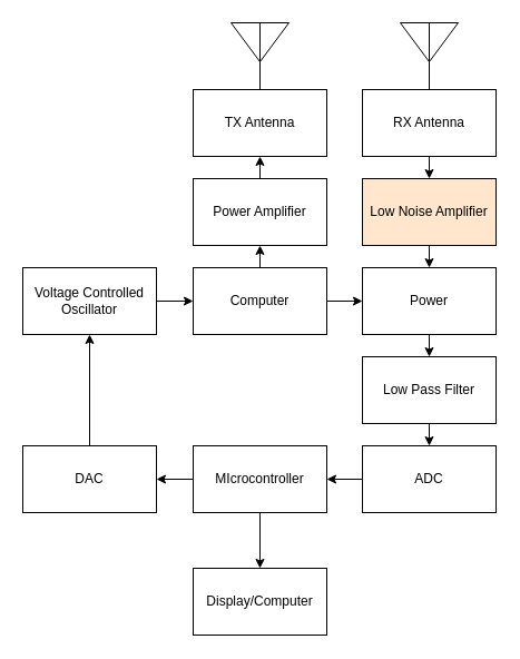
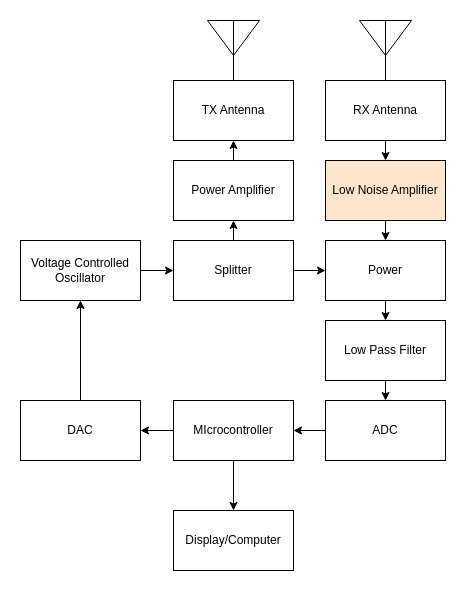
- <mxCell id="22" value="Computer" style="whiteSpace=wrap;html=1;" parent="1" vertex="1"><mxGeometry x="173" y="240" width="120" height="60" as="geometry" /></mxCell>
+ <mxCell id="22" value="Splitter" style="whiteSpace=wrap;html=1;" parent="1" vertex="1"><mxGeometry x="173" y="240" width="120" height="60" as="geometry" /></mxCell>
